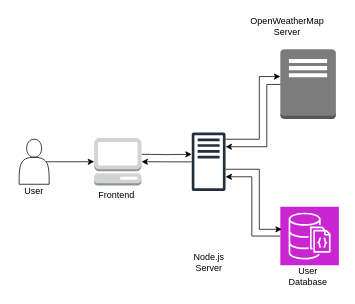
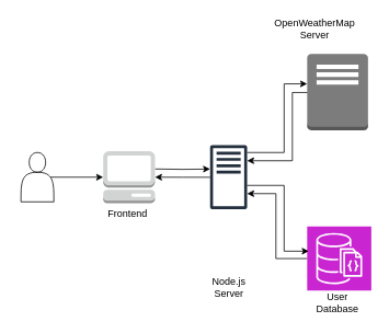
- <mxCell id="14" value="User" style="text;html=1;align=center;verticalAlign=middle;whiteSpace=wrap;rounded=0;" vertex="1" parent="1"><mxGeometry x="20" y="245" width="50" height="20" as="geometry" /></mxCell>
